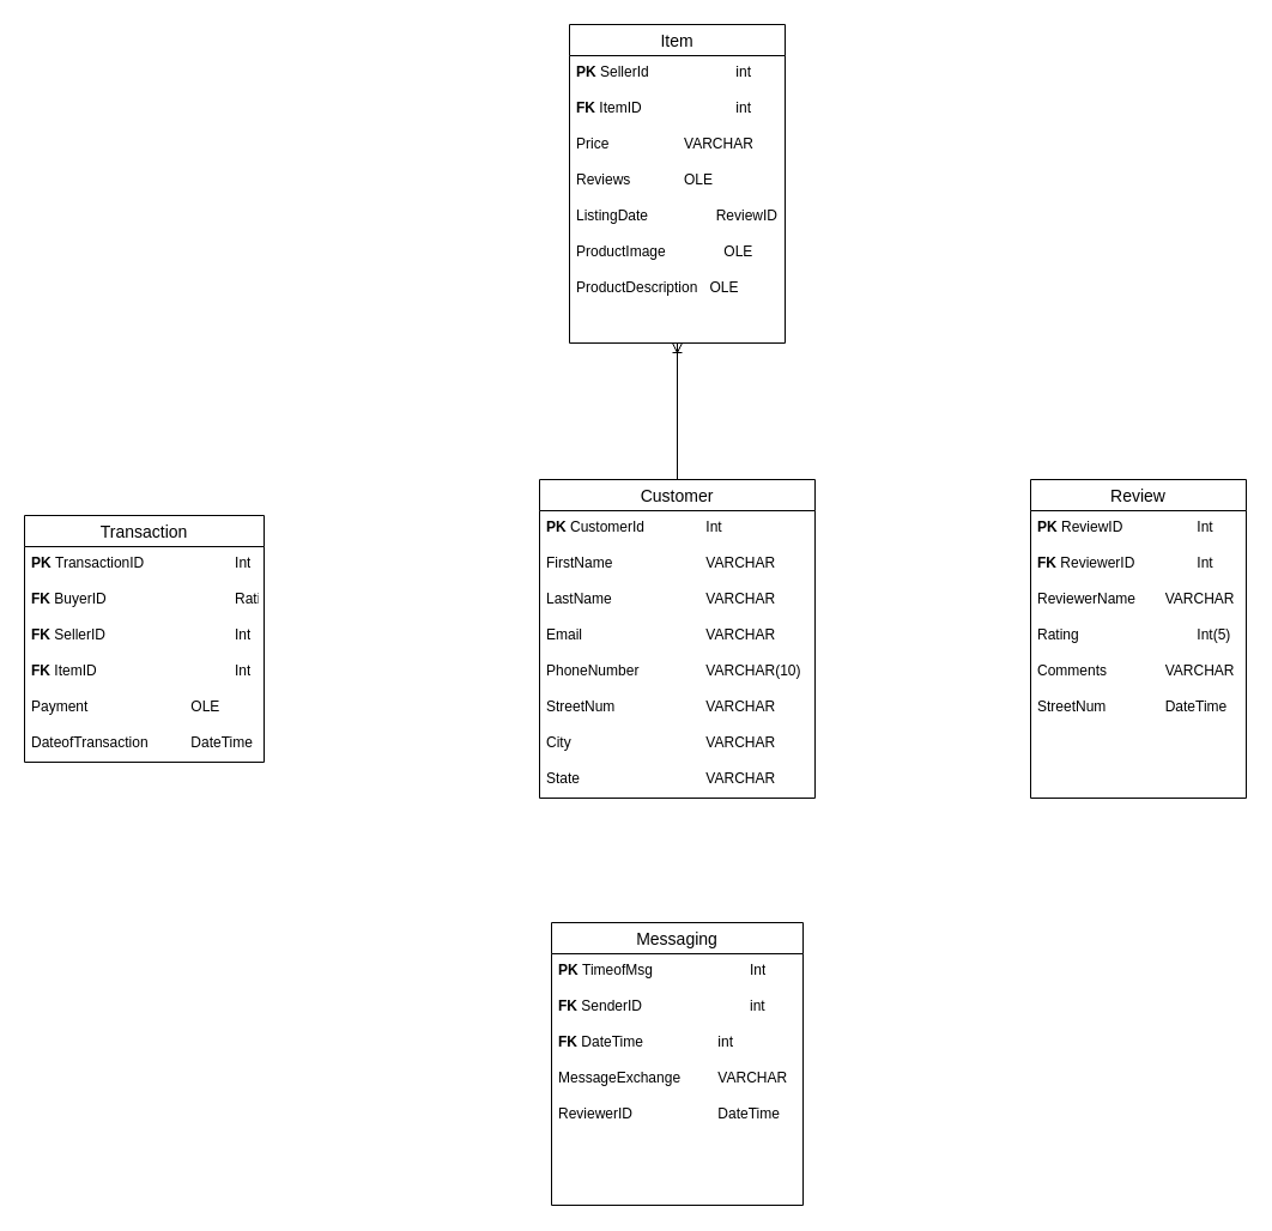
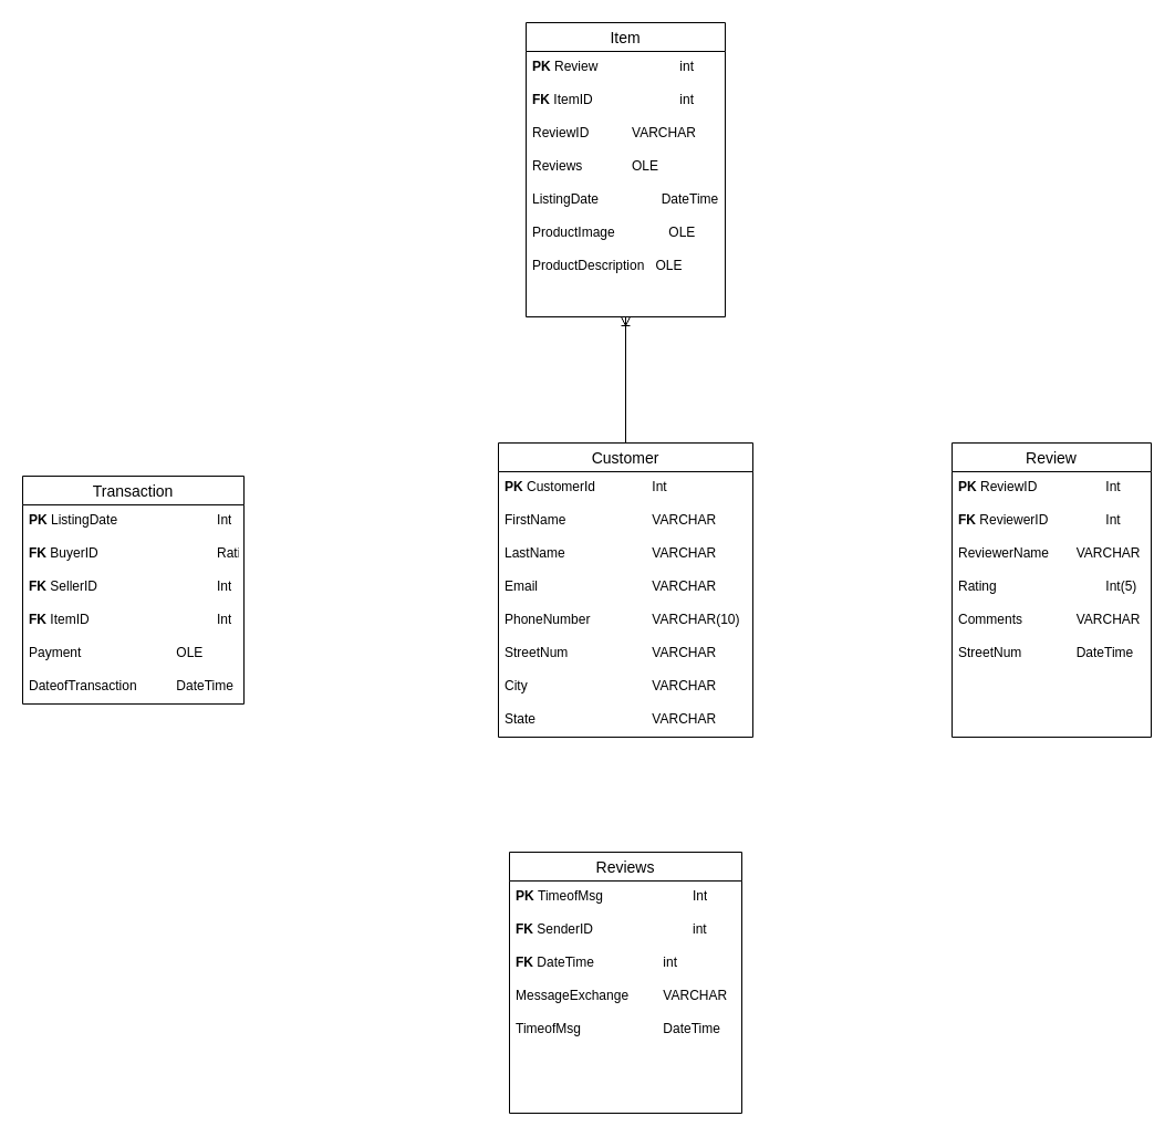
- <mxCell id="12" value="&lt;b&gt;PK&amp;nbsp;&lt;/b&gt;SellerId&lt;span style=&quot;white-space: pre;&quot;&gt;&#09;&lt;/span&gt;&lt;span style=&quot;white-space: pre;&quot;&gt;&#09;&lt;/span&gt;&lt;span style=&quot;white-space: pre;&quot;&gt;&#09;&lt;/span&gt;int" style="text;strokeColor=none;fillColor=none;spacingLeft=4;spacingRight=4;overflow=hidden;rotatable=0;points=[[0,0.5],[1,0.5]];portConstraint=eastwest;fontSize=12;whiteSpace=wrap;html=1;" parent="11" vertex="1"><mxGeometry y="26" width="180" height="30" as="geometry" /></mxCell>
+ <mxCell id="12" value="&lt;b&gt;PK&amp;nbsp;&lt;/b&gt;Review&lt;span style=&quot;white-space: pre;&quot;&gt;&#09;&lt;/span&gt;&lt;span style=&quot;white-space: pre;&quot;&gt;&#09;&lt;/span&gt;&lt;span style=&quot;white-space: pre;&quot;&gt;&#09;&lt;/span&gt;int" style="text;strokeColor=none;fillColor=none;spacingLeft=4;spacingRight=4;overflow=hidden;rotatable=0;points=[[0,0.5],[1,0.5]];portConstraint=eastwest;fontSize=12;whiteSpace=wrap;html=1;" parent="11" vertex="1"><mxGeometry y="26" width="180" height="30" as="geometry" /></mxCell>
- <mxCell id="14" value="Price&lt;span style=&quot;white-space: pre;&quot;&gt;&#09;&lt;/span&gt;&lt;span style=&quot;white-space: pre;&quot;&gt;&#09;&lt;/span&gt;&amp;nbsp; &amp;nbsp;VARCHAR" style="text;strokeColor=none;fillColor=none;spacingLeft=4;spacingRight=4;overflow=hidden;rotatable=0;points=[[0,0.5],[1,0.5]];portConstraint=eastwest;fontSize=12;whiteSpace=wrap;html=1;" parent="11" vertex="1"><mxGeometry y="86" width="180" height="30" as="geometry" /></mxCell>
+ <mxCell id="14" value="ReviewID&lt;span style=&quot;white-space: pre;&quot;&gt;&#09;&lt;/span&gt;&lt;span style=&quot;white-space: pre;&quot;&gt;&#09;&lt;/span&gt;&amp;nbsp; &amp;nbsp;VARCHAR" style="text;strokeColor=none;fillColor=none;spacingLeft=4;spacingRight=4;overflow=hidden;rotatable=0;points=[[0,0.5],[1,0.5]];portConstraint=eastwest;fontSize=12;whiteSpace=wrap;html=1;" parent="11" vertex="1"><mxGeometry y="86" width="180" height="30" as="geometry" /></mxCell>
- <mxCell id="16" value="ListingDate&lt;span style=&quot;white-space: pre;&quot;&gt;&#09;&lt;/span&gt;&amp;nbsp; &amp;nbsp; &amp;nbsp; &amp;nbsp; &amp;nbsp; &amp;nbsp;ReviewID" style="text;strokeColor=none;fillColor=none;spacingLeft=4;spacingRight=4;overflow=hidden;rotatable=0;points=[[0,0.5],[1,0.5]];portConstraint=eastwest;fontSize=12;whiteSpace=wrap;html=1;" parent="11" vertex="1"><mxGeometry y="146" width="180" height="30" as="geometry" /></mxCell>
+ <mxCell id="16" value="ListingDate&lt;span style=&quot;white-space: pre;&quot;&gt;&#09;&lt;/span&gt;&amp;nbsp; &amp;nbsp; &amp;nbsp; &amp;nbsp; &amp;nbsp; &amp;nbsp;DateTime" style="text;strokeColor=none;fillColor=none;spacingLeft=4;spacingRight=4;overflow=hidden;rotatable=0;points=[[0,0.5],[1,0.5]];portConstraint=eastwest;fontSize=12;whiteSpace=wrap;html=1;" parent="11" vertex="1"><mxGeometry y="146" width="180" height="30" as="geometry" /></mxCell>
- <mxCell id="38" value="&lt;b&gt;PK&amp;nbsp;&lt;/b&gt;TransactionID&lt;span style=&quot;white-space: pre;&quot;&gt;&#09;&lt;/span&gt;&lt;span style=&quot;white-space: pre;&quot;&gt;&#09;&lt;span style=&quot;white-space: pre;&quot;&gt;&#09;&lt;/span&gt;   &lt;/span&gt;Int" style="text;strokeColor=none;fillColor=none;spacingLeft=4;spacingRight=4;overflow=hidden;rotatable=0;points=[[0,0.5],[1,0.5]];portConstraint=eastwest;fontSize=12;whiteSpace=wrap;html=1;" parent="37" vertex="1"><mxGeometry y="26" width="200" height="30" as="geometry" /></mxCell>
+ <mxCell id="38" value="&lt;b&gt;PK&amp;nbsp;&lt;/b&gt;ListingDate&lt;span style=&quot;white-space: pre;&quot;&gt;&#09;&lt;/span&gt;&lt;span style=&quot;white-space: pre;&quot;&gt;&#09;&lt;span style=&quot;white-space: pre;&quot;&gt;&#09;&lt;/span&gt;   &lt;/span&gt;Int" style="text;strokeColor=none;fillColor=none;spacingLeft=4;spacingRight=4;overflow=hidden;rotatable=0;points=[[0,0.5],[1,0.5]];portConstraint=eastwest;fontSize=12;whiteSpace=wrap;html=1;" parent="37" vertex="1"><mxGeometry y="26" width="200" height="30" as="geometry" /></mxCell>
- <mxCell id="20" value="Messaging" style="swimlane;fontStyle=0;childLayout=stackLayout;horizontal=1;startSize=26;horizontalStack=0;resizeParent=1;resizeParentMax=0;resizeLast=0;collapsible=1;marginBottom=0;align=center;fontSize=14;" parent="1" vertex="1"><mxGeometry x="460" y="770" width="210" height="236" as="geometry" /></mxCell>
+ <mxCell id="20" value="Reviews" style="swimlane;fontStyle=0;childLayout=stackLayout;horizontal=1;startSize=26;horizontalStack=0;resizeParent=1;resizeParentMax=0;resizeLast=0;collapsible=1;marginBottom=0;align=center;fontSize=14;" parent="1" vertex="1"><mxGeometry x="460" y="770" width="210" height="236" as="geometry" /></mxCell>
- <mxCell id="25" value="ReviewerID&lt;span style=&quot;white-space: pre;&quot;&gt;&#09;&lt;/span&gt;&lt;span style=&quot;white-space: pre;&quot;&gt;&#09;&lt;/span&gt;&lt;span style=&quot;white-space: pre;&quot;&gt;&#09;&lt;/span&gt;DateTime" style="text;strokeColor=none;fillColor=none;spacingLeft=4;spacingRight=4;overflow=hidden;rotatable=0;points=[[0,0.5],[1,0.5]];portConstraint=eastwest;fontSize=12;whiteSpace=wrap;html=1;" parent="20" vertex="1"><mxGeometry y="146" width="210" height="30" as="geometry" /></mxCell>
+ <mxCell id="25" value="TimeofMsg&lt;span style=&quot;white-space: pre;&quot;&gt;&#09;&lt;/span&gt;&lt;span style=&quot;white-space: pre;&quot;&gt;&#09;&lt;/span&gt;&lt;span style=&quot;white-space: pre;&quot;&gt;&#09;&lt;/span&gt;DateTime" style="text;strokeColor=none;fillColor=none;spacingLeft=4;spacingRight=4;overflow=hidden;rotatable=0;points=[[0,0.5],[1,0.5]];portConstraint=eastwest;fontSize=12;whiteSpace=wrap;html=1;" parent="20" vertex="1"><mxGeometry y="146" width="210" height="30" as="geometry" /></mxCell>
